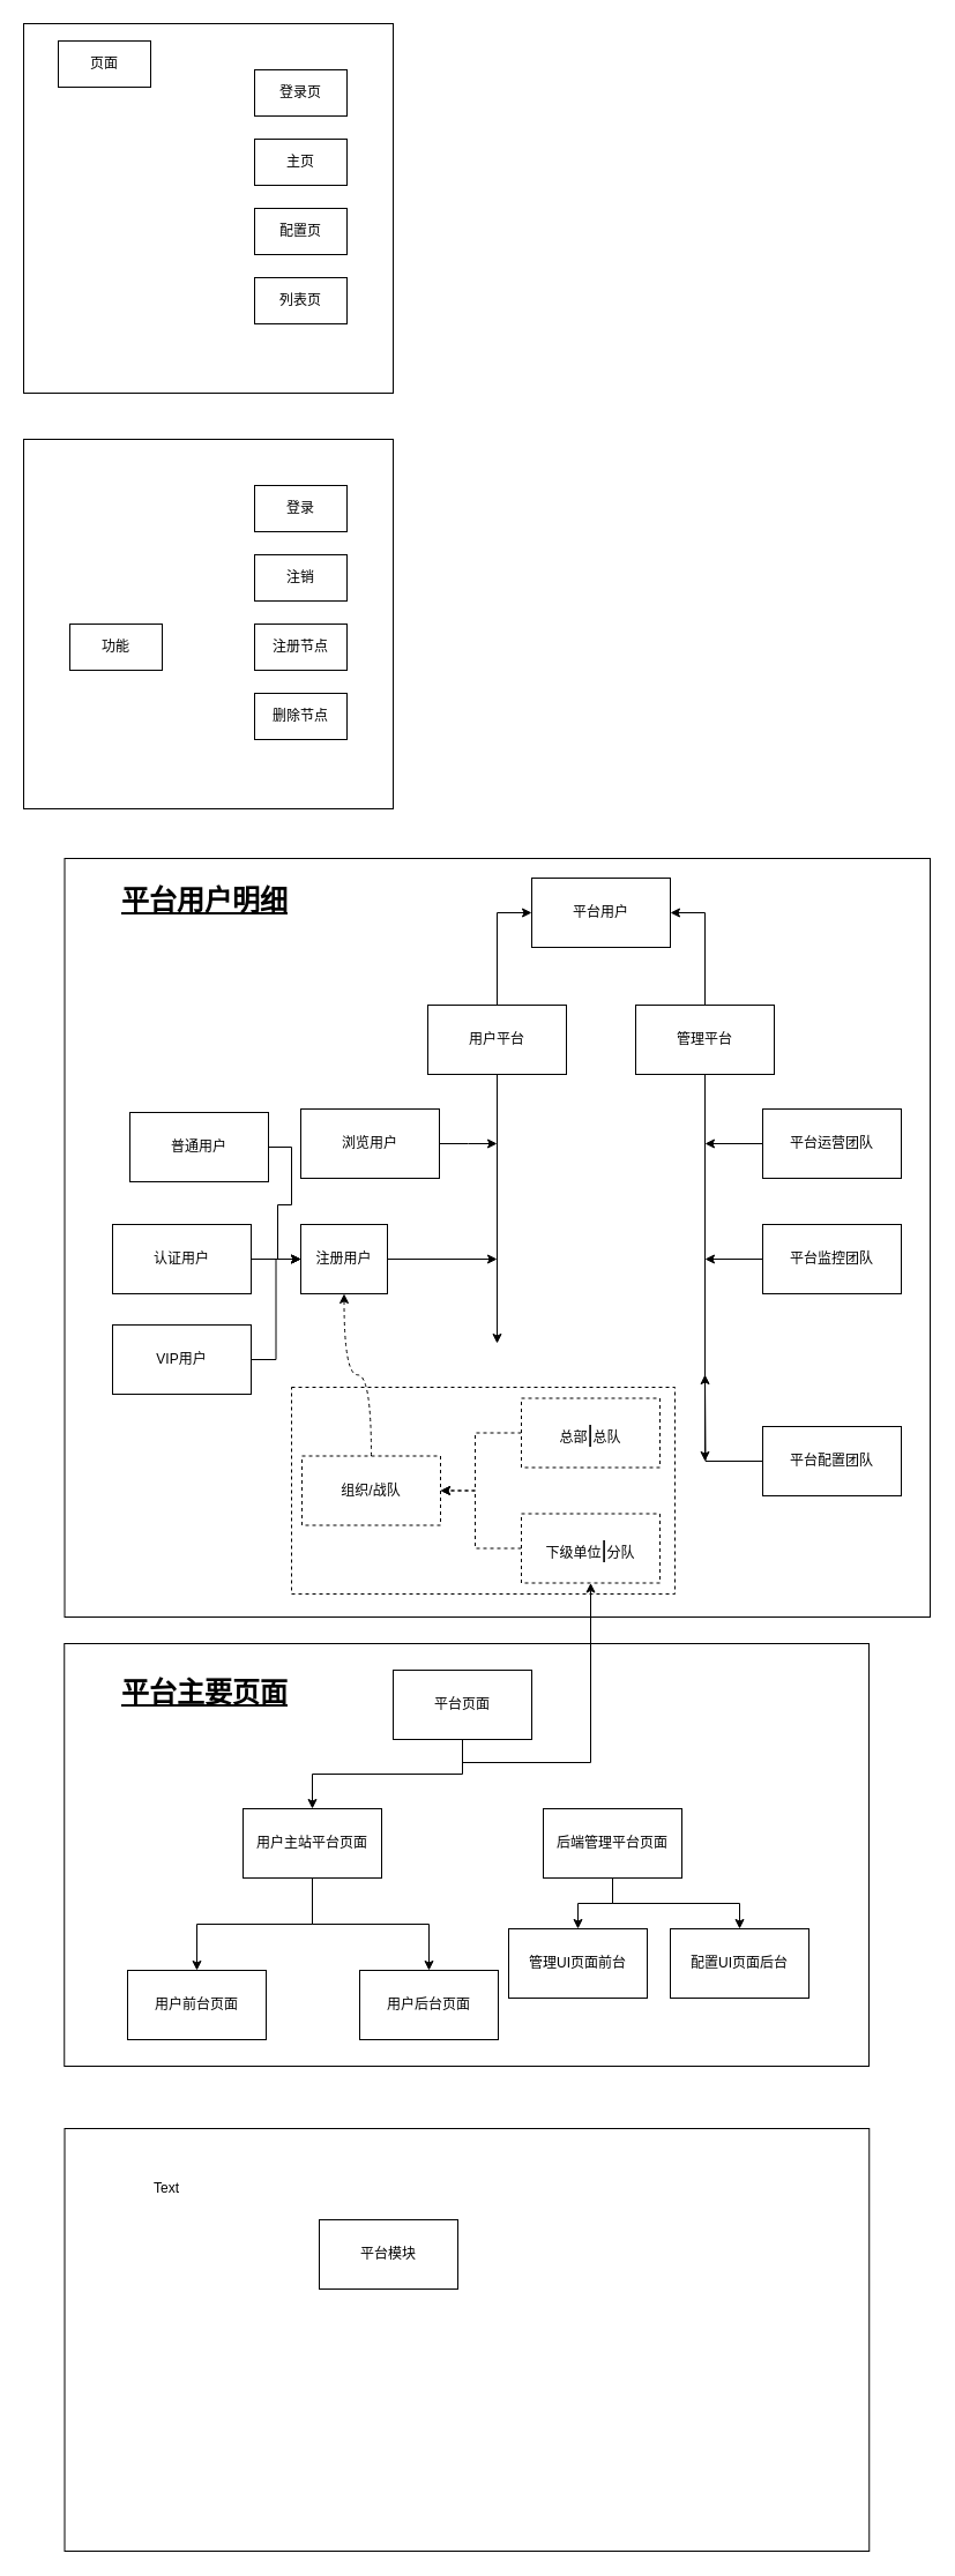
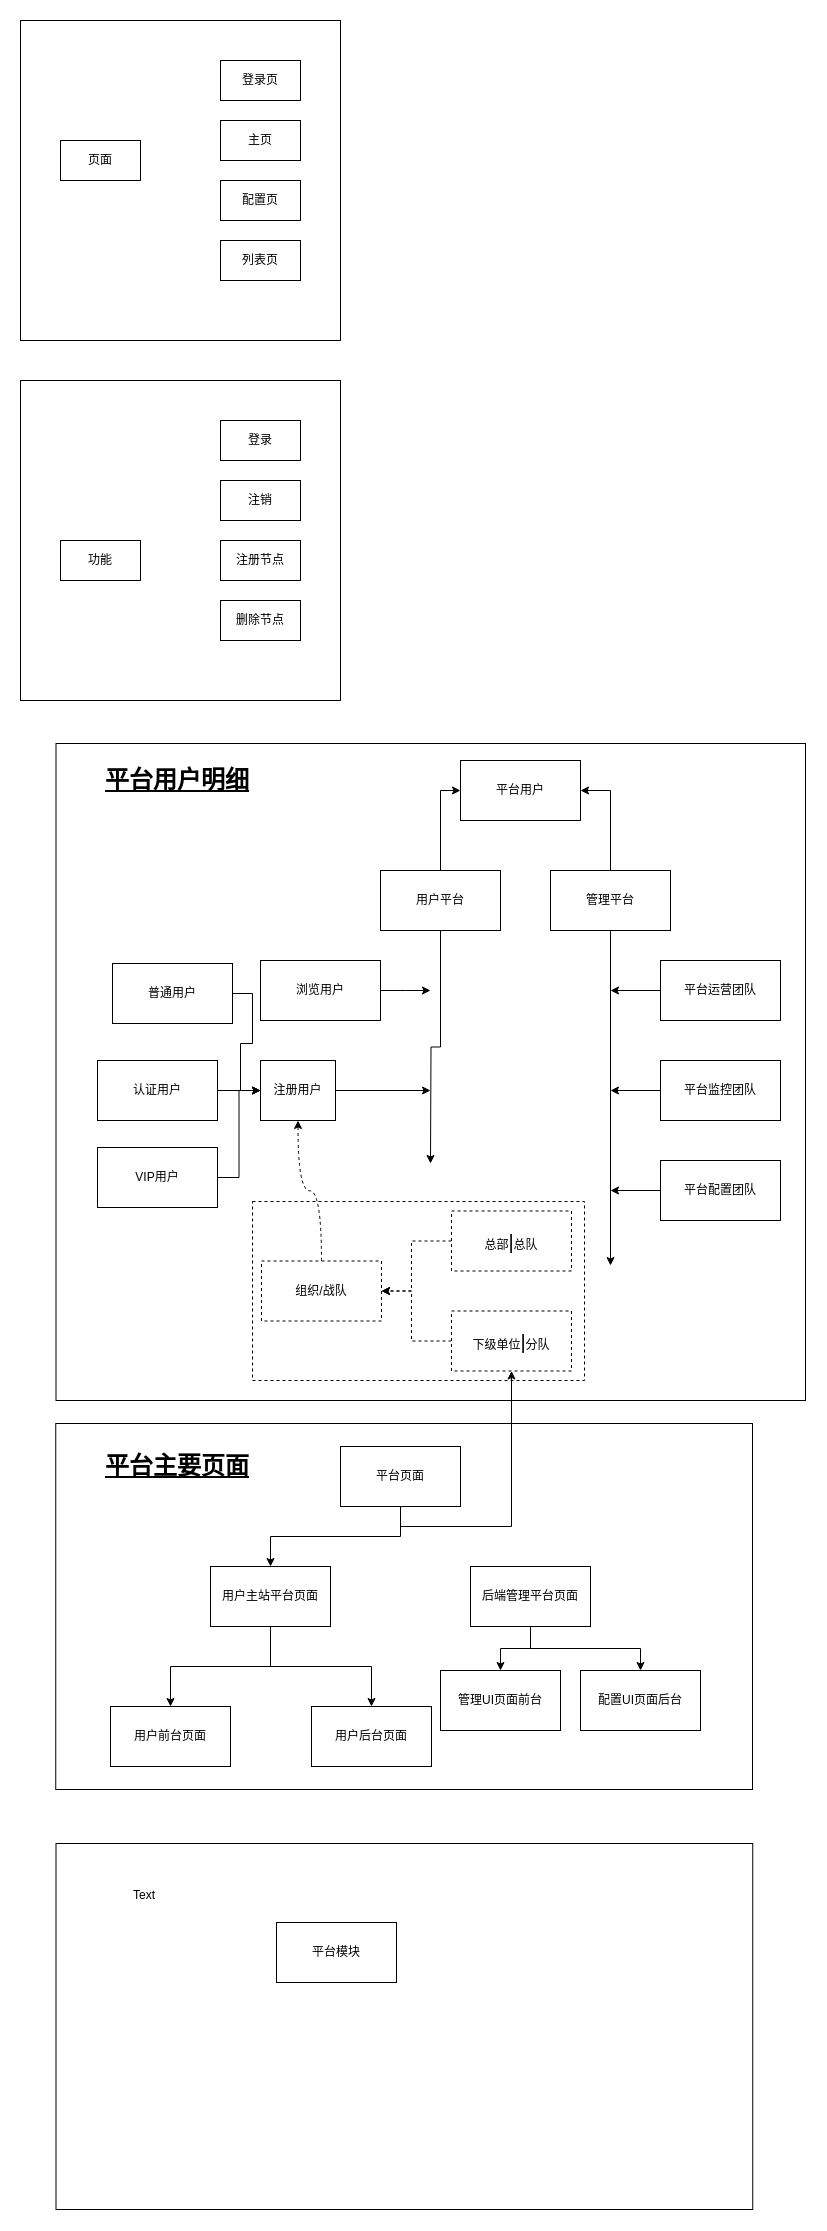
- <mxCell id="9" value="页面" style="rounded=0;whiteSpace=wrap;html=1;" parent="1" vertex="1"><mxGeometry x="50" y="35" width="80" height="40" as="geometry" /></mxCell>
+ <mxCell id="9" value="页面" style="rounded=0;whiteSpace=wrap;html=1;" parent="1" vertex="1"><mxGeometry x="60" y="140" width="80" height="40" as="geometry" /></mxCell>
- <mxCell id="20" value="用户平台" style="rounded=0;whiteSpace=wrap;html=1;" parent="1" vertex="1"><mxGeometry x="370" y="870" width="120" height="60" as="geometry" /></mxCell>
+ <mxCell id="20" value="用户平台" style="rounded=0;whiteSpace=wrap;html=1;" parent="1" vertex="1"><mxGeometry x="380" y="870" width="120" height="60" as="geometry" /></mxCell>
- <mxCell id="54" value="平台配置团队" style="rounded=0;whiteSpace=wrap;html=1;" parent="1" vertex="1"><mxGeometry x="660" y="1235" width="120" height="60" as="geometry" /></mxCell>
+ <mxCell id="54" value="平台配置团队" style="rounded=0;whiteSpace=wrap;html=1;" parent="1" vertex="1"><mxGeometry x="660" y="1160" width="120" height="60" as="geometry" /></mxCell>
